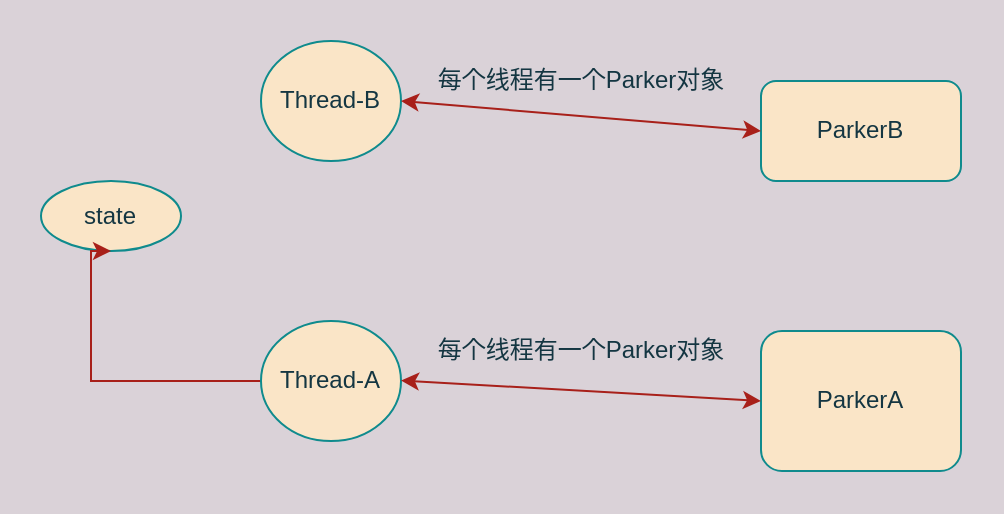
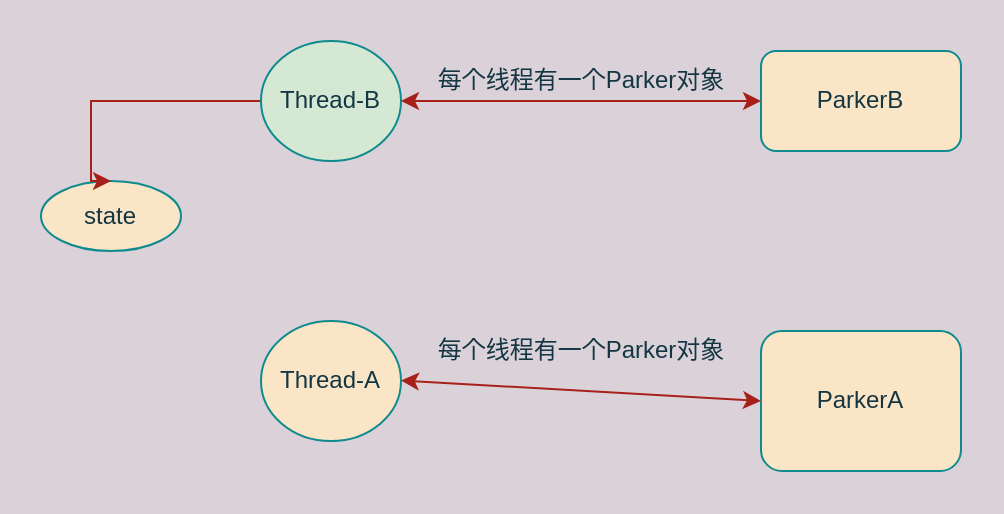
+ <mxCell id="5" style="edgeStyle=orthogonalEdgeStyle;rounded=0;orthogonalLoop=1;jettySize=auto;html=1;exitX=0.5;exitY=0;exitDx=0;exitDy=0;entryX=0.5;entryY=0;entryDx=0;entryDy=0;labelBackgroundColor=#DAD2D8;strokeColor=#A8201A;fontColor=#143642;" edge="1" parent="1" source="6" target="2"><mxGeometry relative="1" as="geometry"><Array as="points"><mxPoint x="165" y="50" /><mxPoint x="45" y="50" /></Array></mxGeometry></mxCell>
- <mxCell id="6" value="Thread-B" style="ellipse;whiteSpace=wrap;html=1;fillColor=#FAE5C7;strokeColor=#0F8B8D;fontColor=#143642;" vertex="1" parent="1"><mxGeometry x="130" y="20" width="70" height="60" as="geometry" /></mxCell>
+ <mxCell id="6" value="Thread-B" style="ellipse;whiteSpace=wrap;html=1;fillColor=#d5e8d4;strokeColor=#0F8B8D;fontColor=#143642;" vertex="1" parent="1"><mxGeometry x="130" y="20" width="70" height="60" as="geometry" /></mxCell>
- <mxCell id="8" value="ParkerB" style="rounded=1;whiteSpace=wrap;html=1;sketch=0;fontColor=#143642;strokeColor=#0F8B8D;fillColor=#FAE5C7;" vertex="1" parent="1"><mxGeometry x="380" y="40" width="100" height="50" as="geometry" /></mxCell>
+ <mxCell id="8" value="ParkerB" style="rounded=1;whiteSpace=wrap;html=1;sketch=0;fontColor=#143642;strokeColor=#0F8B8D;fillColor=#FAE5C7;" vertex="1" parent="1"><mxGeometry x="380" y="25" width="100" height="50" as="geometry" /></mxCell>
- <mxCell id="3" style="edgeStyle=orthogonalEdgeStyle;rounded=0;orthogonalLoop=1;jettySize=auto;html=1;exitX=0.5;exitY=0;exitDx=0;exitDy=0;entryX=0.5;entryY=1;entryDx=0;entryDy=0;labelBackgroundColor=#DAD2D8;strokeColor=#A8201A;fontColor=#143642;" edge="1" parent="1" source="4" target="2"><mxGeometry relative="1" as="geometry"><Array as="points"><mxPoint x="165" y="190" /><mxPoint x="45" y="190" /></Array></mxGeometry></mxCell>
